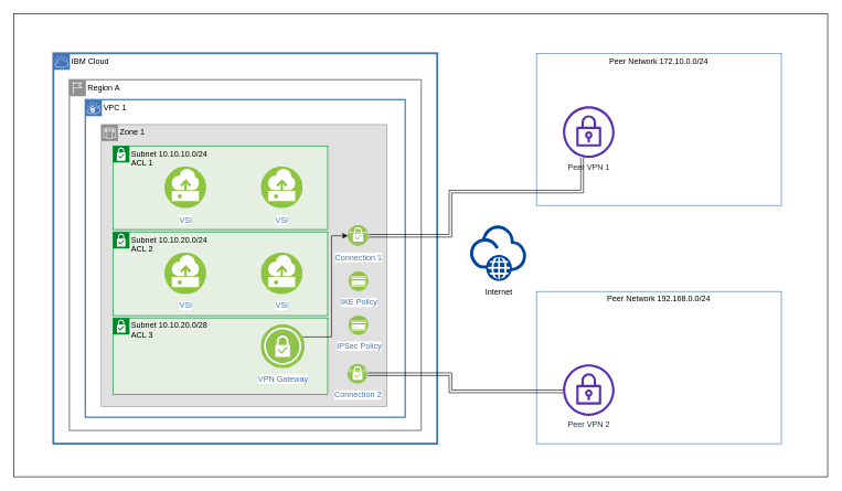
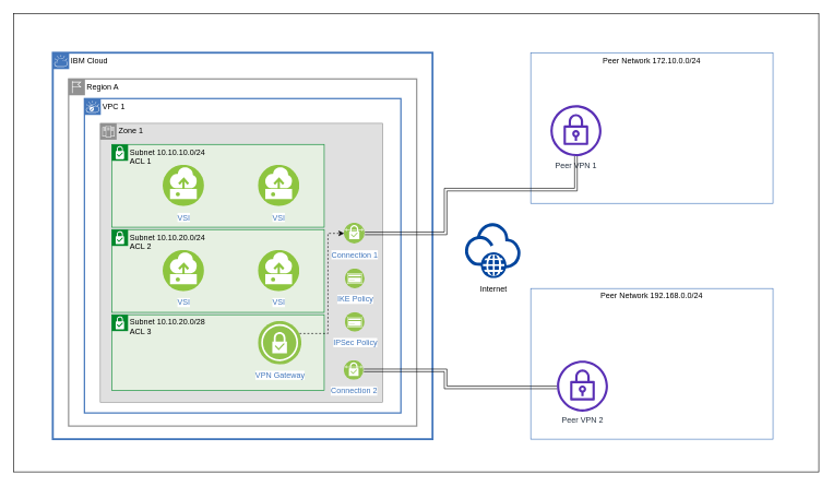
- <mxCell id="4" value="Peer VPN 1" style="outlineConnect=0;fontColor=#232F3E;gradientColor=none;fillColor=#5A30B5;strokeColor=none;dashed=0;verticalLabelPosition=bottom;verticalAlign=top;align=center;html=1;fontSize=12;fontStyle=0;aspect=fixed;pointerEvents=1;shape=mxgraph.aws4.vpn_gateway;" parent="3" vertex="1"><mxGeometry x="40" y="80" width="78" height="78" as="geometry" /></mxCell>
+ <mxCell id="4" value="Peer VPN 1" style="outlineConnect=0;fontColor=#232F3E;gradientColor=none;fillColor=#5A30B5;strokeColor=none;dashed=0;verticalLabelPosition=bottom;verticalAlign=top;align=center;html=1;fontSize=12;fontStyle=0;aspect=fixed;pointerEvents=1;shape=mxgraph.aws4.vpn_gateway;" parent="3" vertex="1"><mxGeometry x="30" y="80" width="78" height="78" as="geometry" /></mxCell>
- <mxCell id="23" style="edgeStyle=orthogonalEdgeStyle;rounded=0;orthogonalLoop=1;jettySize=auto;html=1;exitX=1;exitY=0.25;exitDx=0;exitDy=0;entryX=0;entryY=0.5;entryDx=0;entryDy=0;fontColor=#000000;" parent="11" source="20" target="21" edge="1"><mxGeometry relative="1" as="geometry"><Array as="points"><mxPoint x="372" y="359" /><mxPoint x="372" y="206" /></Array></mxGeometry></mxCell>
+ <mxCell id="23" style="edgeStyle=orthogonalEdgeStyle;rounded=0;orthogonalLoop=1;jettySize=auto;html=1;exitX=1;exitY=0.25;exitDx=0;exitDy=0;entryX=0;entryY=0.5;entryDx=0;entryDy=0;fontColor=#000000;dashed=1;" parent="11" source="20" target="21" edge="1"><mxGeometry relative="1" as="geometry"><Array as="points"><mxPoint x="372" y="359" /><mxPoint x="372" y="206" /></Array></mxGeometry></mxCell>
